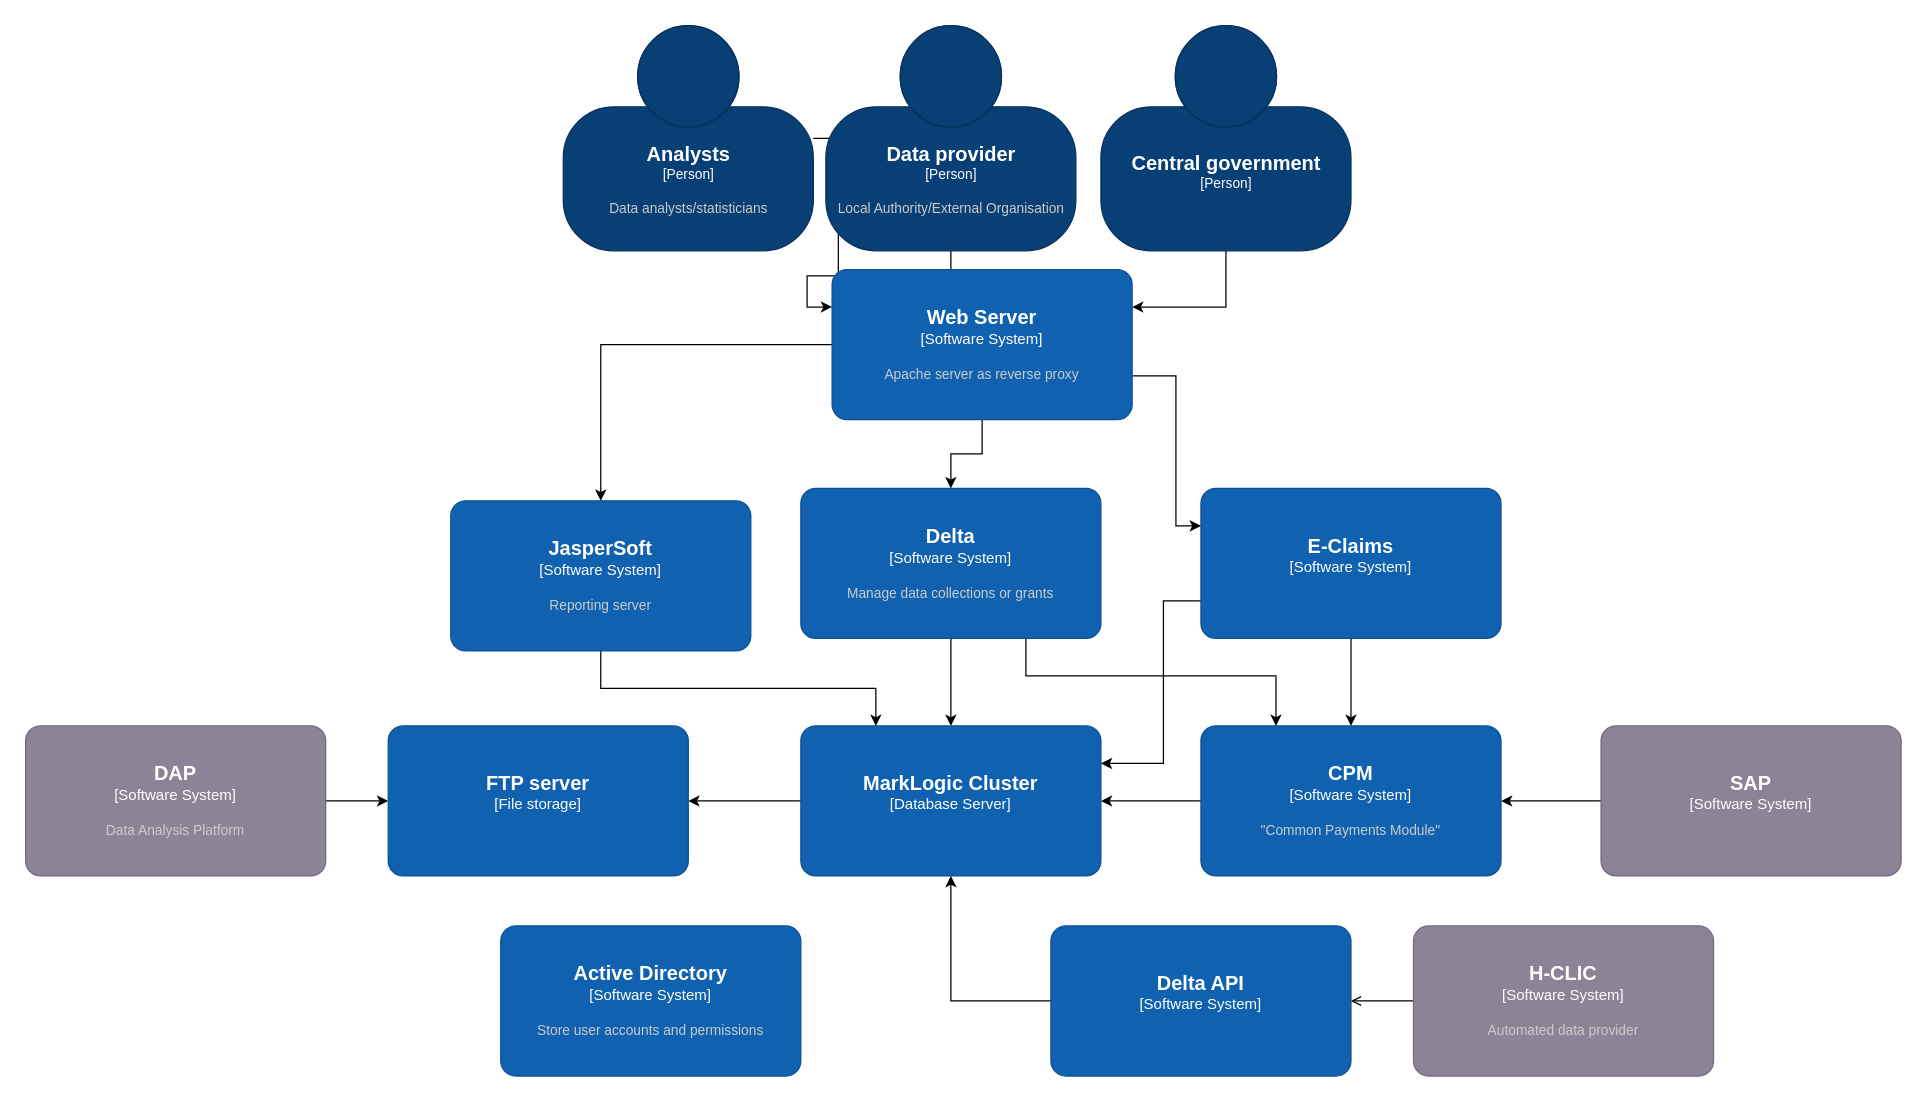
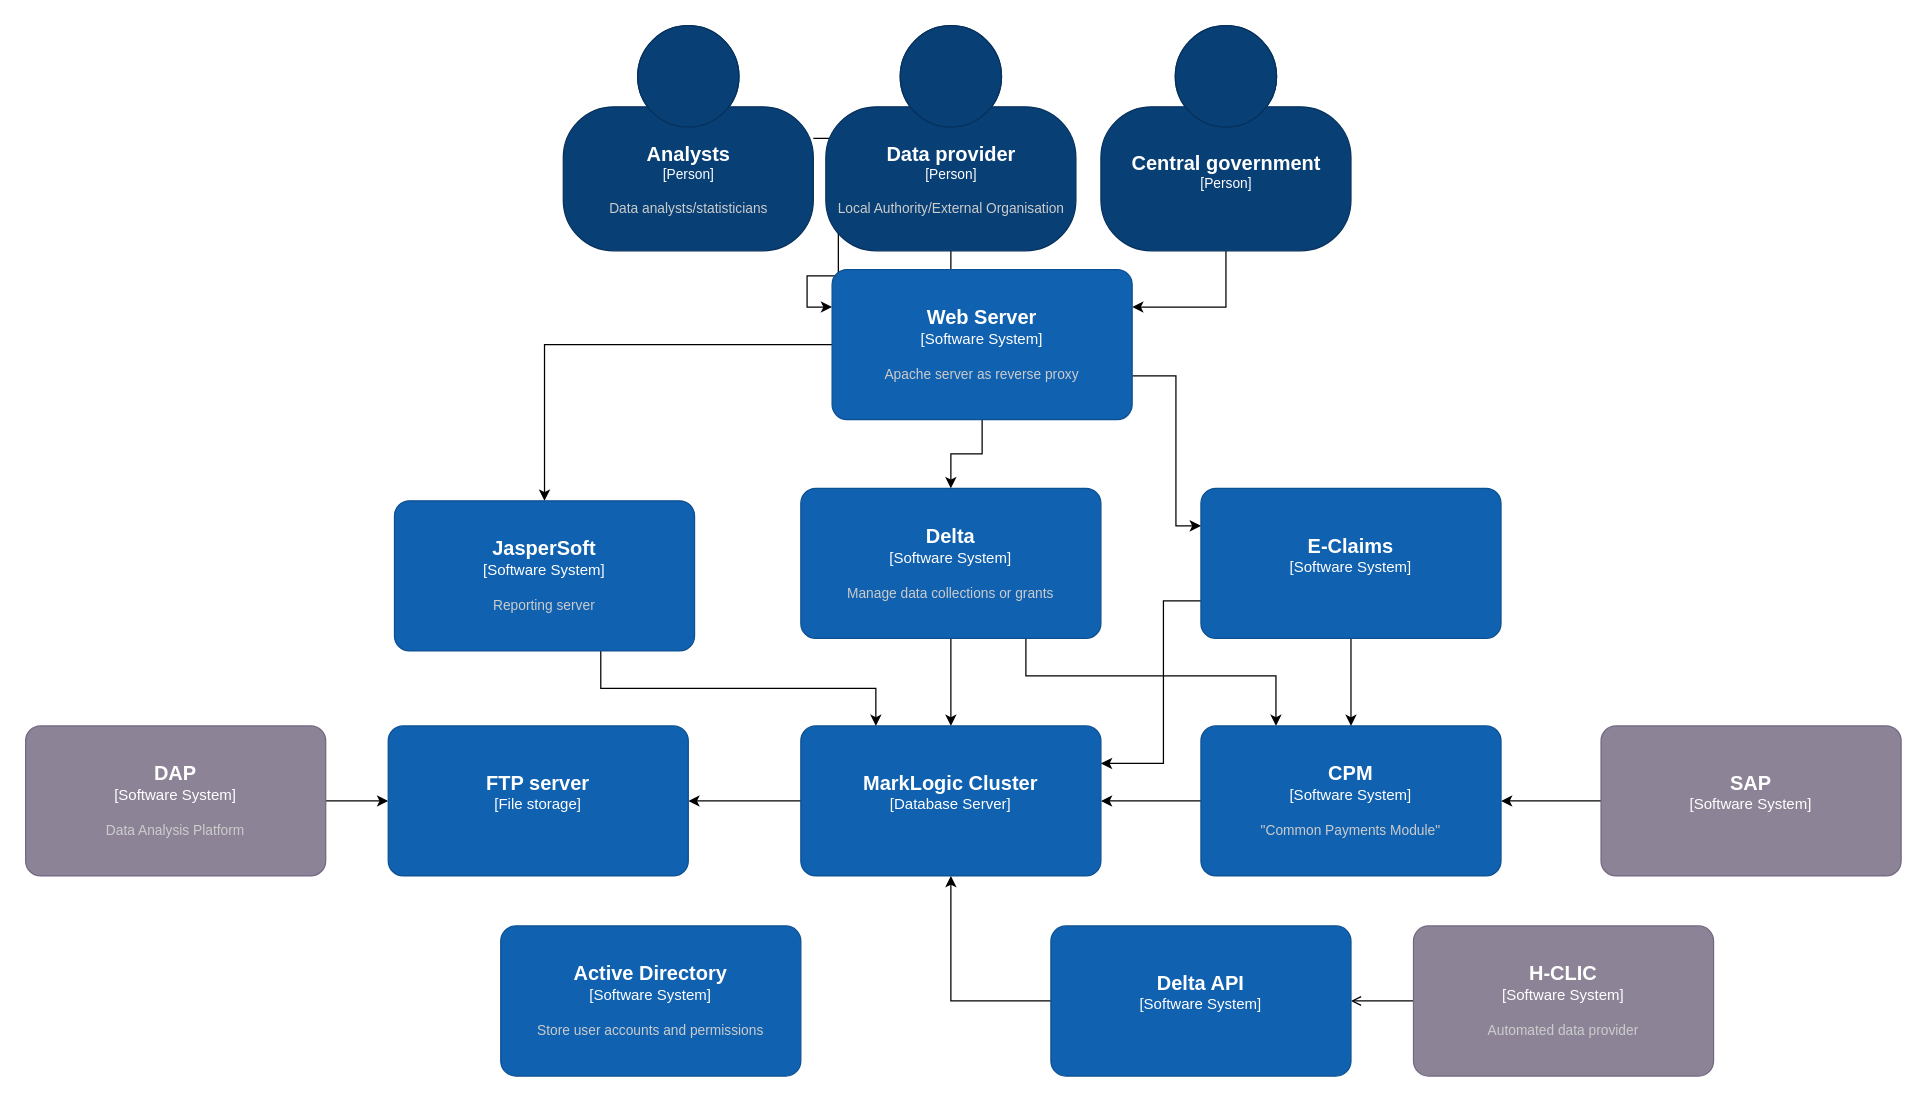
- <mxCell id="25" value="&lt;font style=&quot;font-size: 16px&quot;&gt;&lt;b&gt;JasperSoft&lt;/b&gt;&lt;/font&gt;&lt;div&gt;[Software System]&lt;/div&gt;&lt;br&gt;&lt;div&gt;&lt;font style=&quot;font-size: 11px&quot;&gt;&lt;font color=&quot;#cccccc&quot;&gt;Reporting server&lt;/font&gt;&lt;/div&gt;" style="rounded=1;whiteSpace=wrap;html=1;labelBackgroundColor=none;fillColor=#1061B0;fontColor=#ffffff;align=center;arcSize=10;strokeColor=#0D5091;metaEdit=1;resizable=0;points=[[0.25,0,0],[0.5,0,0],[0.75,0,0],[1,0.25,0],[1,0.5,0],[1,0.75,0],[0.75,1,0],[0.5,1,0],[0.25,1,0],[0,0.75,0],[0,0.5,0],[0,0.25,0]];" parent="1" vertex="1"><mxGeometry x="360" y="400" width="240" height="120" as="geometry" /></mxCell>
+ <mxCell id="25" value="&lt;font style=&quot;font-size: 16px&quot;&gt;&lt;b&gt;JasperSoft&lt;/b&gt;&lt;/font&gt;&lt;div&gt;[Software System]&lt;/div&gt;&lt;br&gt;&lt;div&gt;&lt;font style=&quot;font-size: 11px&quot;&gt;&lt;font color=&quot;#cccccc&quot;&gt;Reporting server&lt;/font&gt;&lt;/div&gt;" style="rounded=1;whiteSpace=wrap;html=1;labelBackgroundColor=none;fillColor=#1061B0;fontColor=#ffffff;align=center;arcSize=10;strokeColor=#0D5091;metaEdit=1;resizable=0;points=[[0.25,0,0],[0.5,0,0],[0.75,0,0],[1,0.25,0],[1,0.5,0],[1,0.75,0],[0.75,1,0],[0.5,1,0],[0.25,1,0],[0,0.75,0],[0,0.5,0],[0,0.25,0]];" parent="1" vertex="1"><mxGeometry x="315" y="400" width="240" height="120" as="geometry" /></mxCell>
